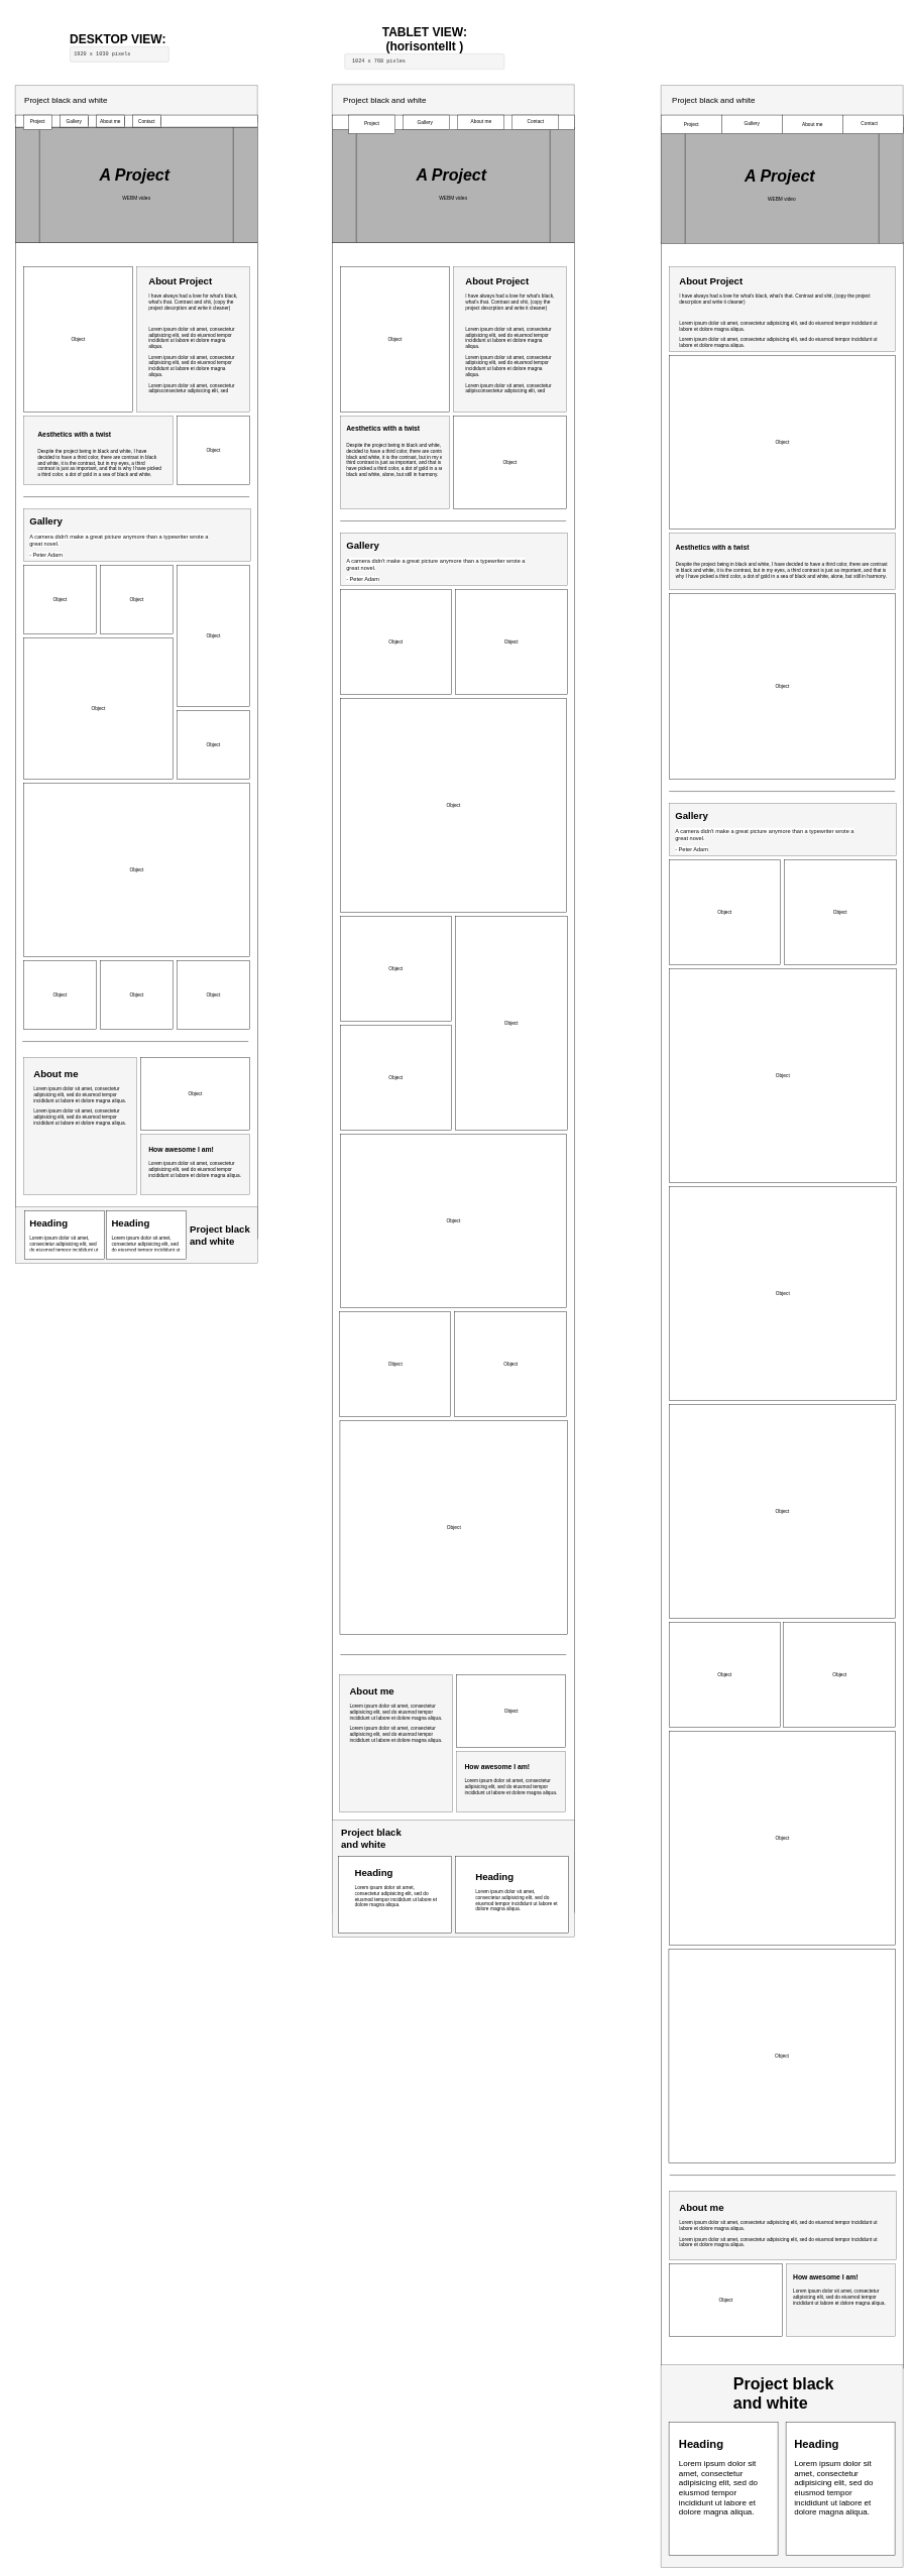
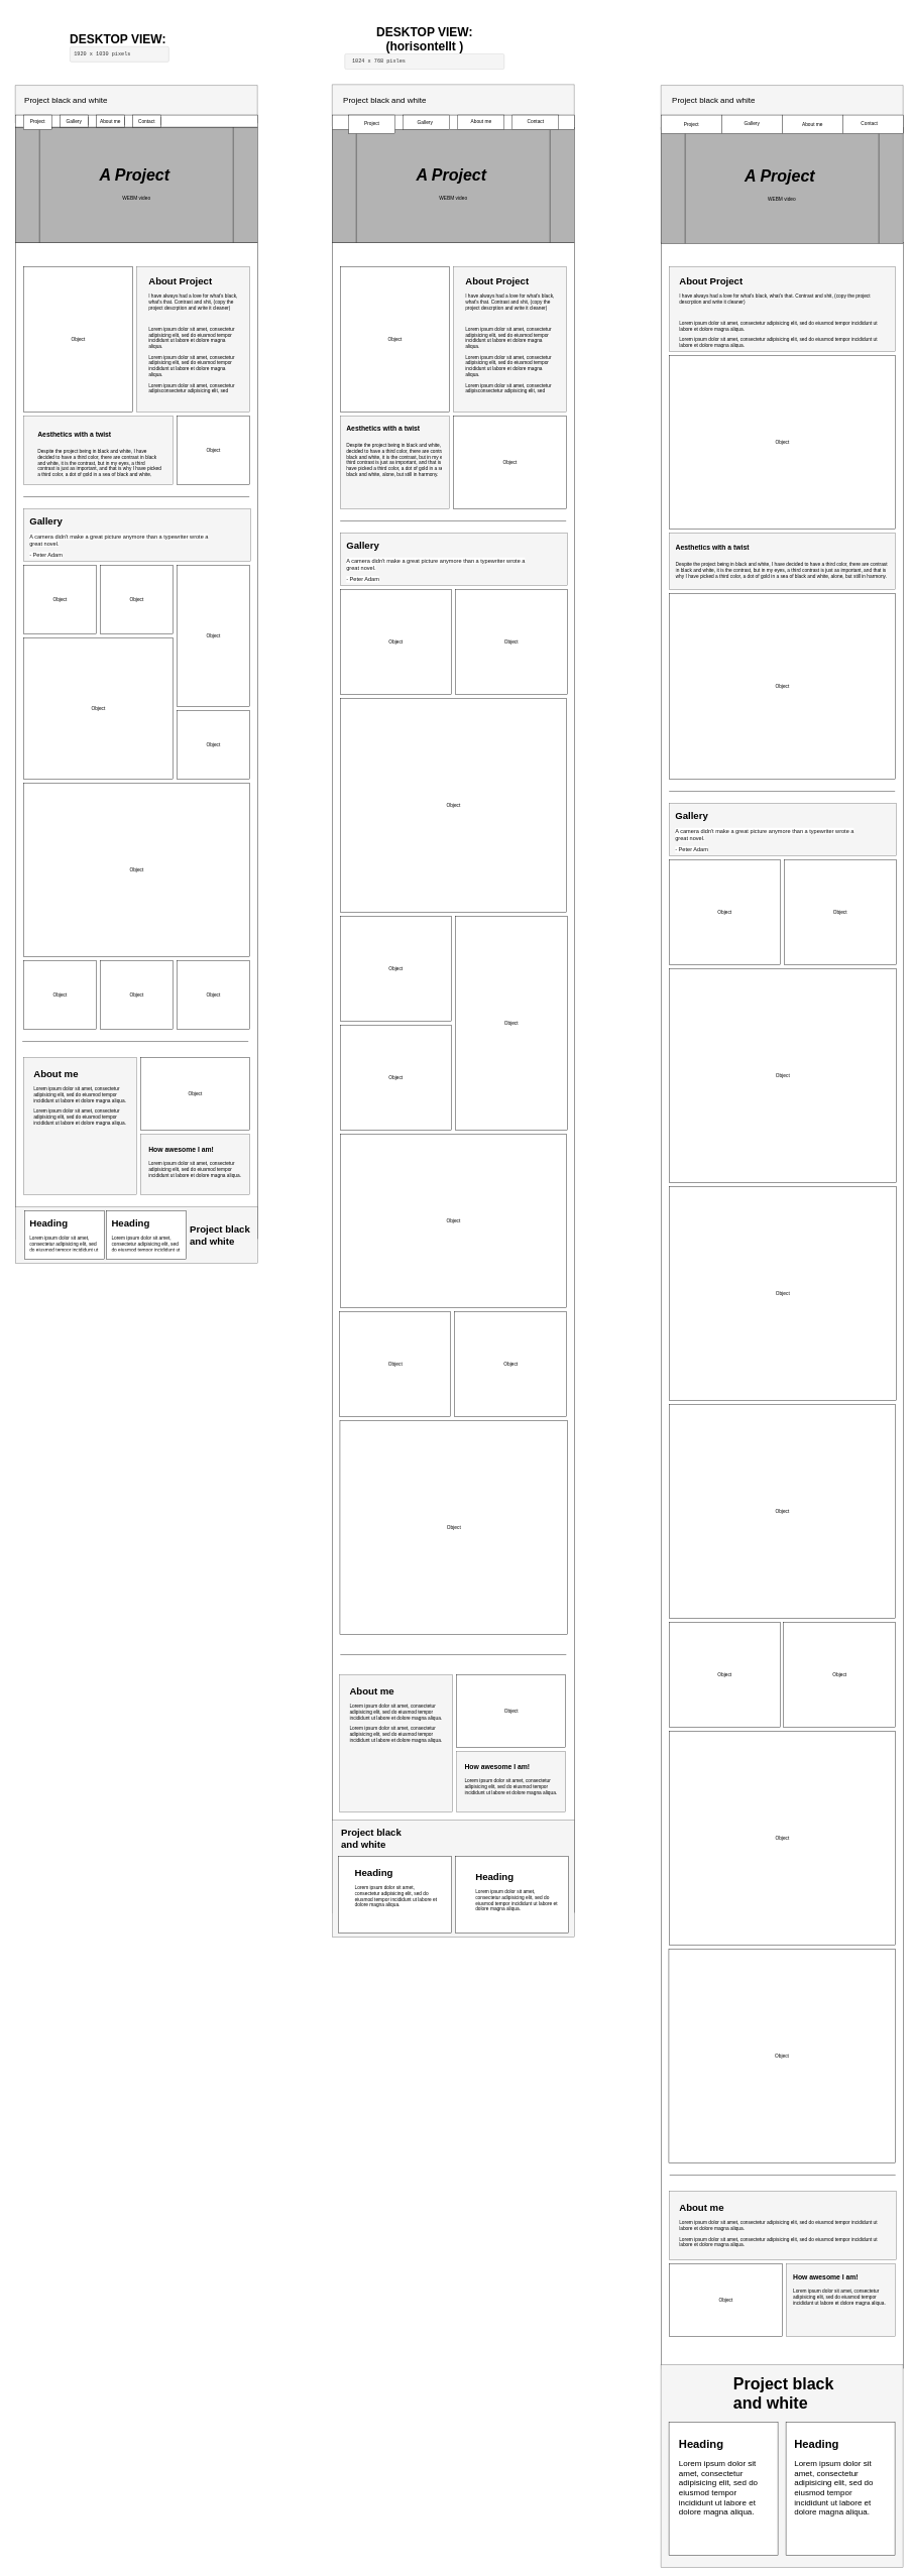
- <mxCell id="26" value="&lt;b style=&quot;font-size: 30px&quot;&gt;TABLET VIEW: (&lt;/b&gt;&lt;span style=&quot;font-size: 30px&quot;&gt;&lt;b&gt;horisontellt&lt;/b&gt;&lt;/span&gt;&lt;b style=&quot;font-size: 30px&quot;&gt;&amp;nbsp;)&lt;/b&gt;&lt;br&gt;&lt;pre style=&quot;box-sizing: border-box ; overflow: auto ; font-family: &amp;#34;menlo&amp;#34; , &amp;#34;monaco&amp;#34; , &amp;#34;consolas&amp;#34; , &amp;#34;courier new&amp;#34; , monospace ; font-size: 13px ; padding: 9.5px ; margin-top: 0px ; margin-bottom: 10px ; line-height: 1.429 ; color: rgb(51 , 51 , 51) ; word-break: break-all ; overflow-wrap: break-word ; background-color: rgb(245 , 245 , 245) ; border: 1px solid rgb(204 , 204 , 204) ; border-radius: 4px ; text-align: left&quot;&gt;&lt;span class=&quot;fa fa-2x fa-tablet&quot; style=&quot;box-sizing: border-box ; display: inline-block ; font-stretch: normal ; font-size: 2em ; line-height: 1 ; font-family: &amp;#34;fontawesome&amp;#34;&quot;&gt;&lt;/span&gt; 1024 x 768 pixles &lt;/pre&gt;" style="text;html=1;strokeColor=none;fillColor=none;align=center;verticalAlign=middle;whiteSpace=wrap;rounded=0;" parent="1" vertex="1"><mxGeometry x="852.5" y="20.87" width="397.5" height="200" as="geometry" /></mxCell>
+ <mxCell id="26" value="&lt;b style=&quot;font-size: 30px&quot;&gt;DESKTOP VIEW: (&lt;/b&gt;&lt;span style=&quot;font-size: 30px&quot;&gt;&lt;b&gt;horisontellt&lt;/b&gt;&lt;/span&gt;&lt;b style=&quot;font-size: 30px&quot;&gt;&amp;nbsp;)&lt;/b&gt;&lt;br&gt;&lt;pre style=&quot;box-sizing: border-box ; overflow: auto ; font-family: &amp;#34;menlo&amp;#34; , &amp;#34;monaco&amp;#34; , &amp;#34;consolas&amp;#34; , &amp;#34;courier new&amp;#34; , monospace ; font-size: 13px ; padding: 9.5px ; margin-top: 0px ; margin-bottom: 10px ; line-height: 1.429 ; color: rgb(51 , 51 , 51) ; word-break: break-all ; overflow-wrap: break-word ; background-color: rgb(245 , 245 , 245) ; border: 1px solid rgb(204 , 204 , 204) ; border-radius: 4px ; text-align: left&quot;&gt;&lt;span class=&quot;fa fa-2x fa-tablet&quot; style=&quot;box-sizing: border-box ; display: inline-block ; font-stretch: normal ; font-size: 2em ; line-height: 1 ; font-family: &amp;#34;fontawesome&amp;#34;&quot;&gt;&lt;/span&gt; 1024 x 768 pixles &lt;/pre&gt;" style="text;html=1;strokeColor=none;fillColor=none;align=center;verticalAlign=middle;whiteSpace=wrap;rounded=0;" parent="1" vertex="1"><mxGeometry x="852.5" y="20.87" width="397.5" height="200" as="geometry" /></mxCell>
